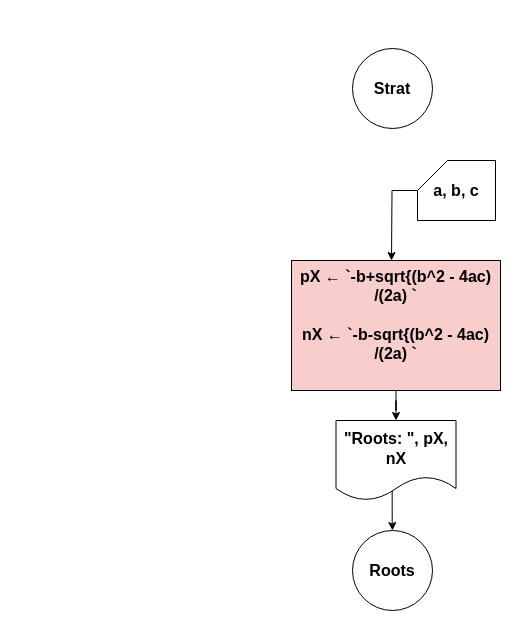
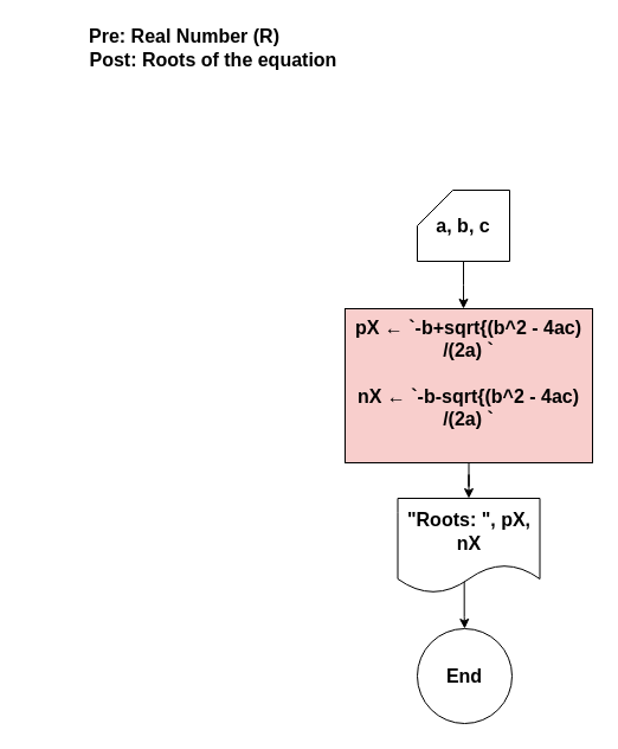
+ <mxCell id="3" value="Pre: Real Number (R)&lt;br style=&quot;font-size: 16px&quot;&gt;&amp;nbsp; &amp;nbsp; &amp;nbsp; &amp;nbsp; &amp;nbsp; &amp;nbsp;Post: Roots of the equation" style="text;html=1;align=center;verticalAlign=middle;resizable=0;points=[];autosize=1;fontSize=16;fontStyle=1" parent="1" vertex="1"><mxGeometry width="270" height="40" as="geometry" x="20" y="20" /></mxCell>
- <mxCell id="2" value="Strat" style="ellipse;whiteSpace=wrap;html=1;aspect=fixed;fontSize=16;fontStyle=1" parent="1" vertex="1"><mxGeometry x="352" y="48" width="80" height="80" as="geometry" /></mxCell>
- <mxCell id="6" value="a, b, c" style="shape=card;whiteSpace=wrap;html=1;fontSize=16;fontStyle=1" parent="1" vertex="1"><mxGeometry x="417" y="160" width="78" height="60" as="geometry" /></mxCell>
+ <mxCell id="6" value="a, b, c" style="shape=card;whiteSpace=wrap;html=1;fontSize=16;fontStyle=1" parent="1" vertex="1"><mxGeometry x="352" y="160" width="78" height="60" as="geometry" /></mxCell>
- <mxCell id="4" value="Roots" style="ellipse;whiteSpace=wrap;html=1;aspect=fixed;fontSize=16;fontStyle=1" parent="1" vertex="1"><mxGeometry x="352" y="530" width="80" height="80" as="geometry" /></mxCell>
+ <mxCell id="4" value="End" style="ellipse;whiteSpace=wrap;html=1;aspect=fixed;fontSize=16;fontStyle=1" parent="1" vertex="1"><mxGeometry x="352" y="530" width="80" height="80" as="geometry" /></mxCell>
